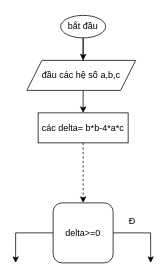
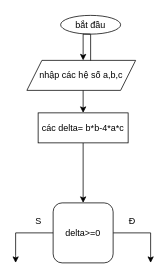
- <mxCell id="3" value="bắt đầu" style="ellipse;whiteSpace=wrap;html=1;" parent="1" vertex="1"><mxGeometry x="80" y="20" width="60" height="30" as="geometry" /></mxCell>
+ <mxCell id="3" value="bắt đầu" style="ellipse;whiteSpace=wrap;html=1;" parent="1" vertex="1"><mxGeometry x="80" y="20" width="80" height="25" as="geometry" /></mxCell>
- <mxCell id="4" value="đầu các hệ số a,b,c" style="shape=parallelogram;perimeter=parallelogramPerimeter;whiteSpace=wrap;html=1;fixedSize=1;" parent="1" vertex="1"><mxGeometry x="35" y="80" width="145" height="40" as="geometry" /></mxCell>
+ <mxCell id="4" value="nhập các hệ số a,b,c" style="shape=parallelogram;perimeter=parallelogramPerimeter;whiteSpace=wrap;html=1;fixedSize=1;" parent="1" vertex="1"><mxGeometry x="35" y="80" width="145" height="40" as="geometry" /></mxCell>
- <mxCell id="10" style="edgeStyle=orthogonalEdgeStyle;rounded=0;orthogonalLoop=1;jettySize=auto;html=1;exitX=0.5;exitY=1;exitDx=0;exitDy=0;entryX=0.5;entryY=0;entryDx=0;entryDy=0;dashed=1;" parent="1" source="11" target="6" edge="1"><mxGeometry relative="1" as="geometry" /></mxCell>
+ <mxCell id="10" style="edgeStyle=orthogonalEdgeStyle;rounded=0;orthogonalLoop=1;jettySize=auto;html=1;exitX=0.5;exitY=1;exitDx=0;exitDy=0;entryX=0.5;entryY=0;entryDx=0;entryDy=0;" parent="1" source="11" target="6" edge="1"><mxGeometry relative="1" as="geometry" /></mxCell>
+ <mxCell id="8" value="S" style="text;html=1;align=center;verticalAlign=middle;resizable=0;points=[];autosize=1;strokeColor=none;fillColor=none;" parent="1" vertex="1"><mxGeometry x="35" y="280" width="30" height="30" as="geometry" /></mxCell>
